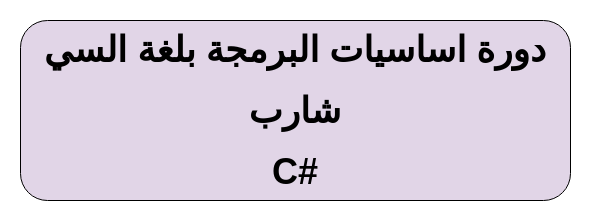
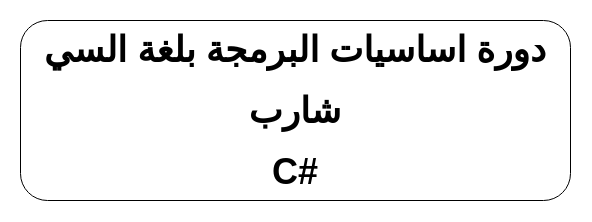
- <mxCell id="2" value="&lt;b&gt;&lt;font style=&quot;&quot;&gt;&lt;font style=&quot;font-size: 36px; line-height: 1.7;&quot;&gt;دورة اساسيات البرمجة بلغة السي شارب&lt;br&gt;C#&lt;/font&gt;&lt;br&gt;&lt;/font&gt;&lt;/b&gt;" style="rounded=1;whiteSpace=wrap;html=1;fillColor=#e1d5e7;" vertex="1" parent="1"><mxGeometry x="20" y="20" width="550" height="180" as="geometry" /></mxCell>
+ <mxCell id="2" value="&lt;b&gt;&lt;font style=&quot;&quot;&gt;&lt;font style=&quot;font-size: 36px; line-height: 1.7;&quot;&gt;دورة اساسيات البرمجة بلغة السي شارب&lt;br&gt;C#&lt;/font&gt;&lt;br&gt;&lt;/font&gt;&lt;/b&gt;" style="rounded=1;whiteSpace=wrap;html=1;" vertex="1" parent="1"><mxGeometry x="20" y="20" width="550" height="180" as="geometry" /></mxCell>
